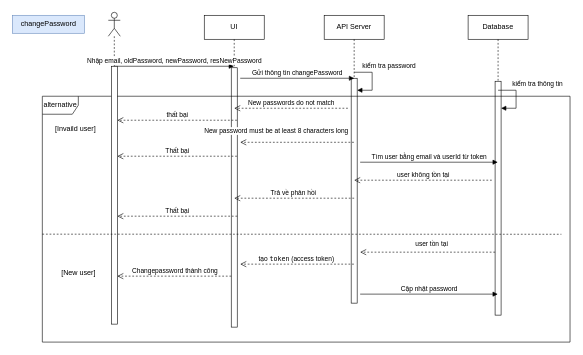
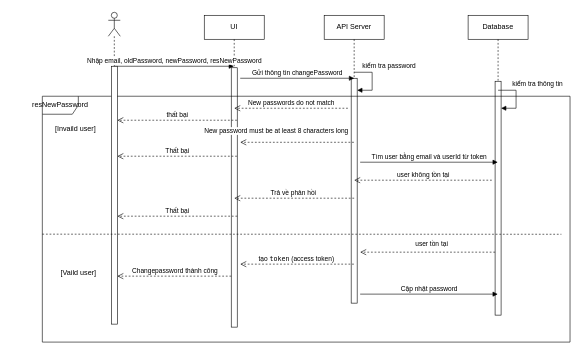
- <mxCell id="2" value="changePassword" style="text;html=1;align=center;verticalAlign=middle;resizable=0;points=[];autosize=1;strokeColor=#6c8ebf;fillColor=#dae8fc;" parent="1" vertex="1"><mxGeometry x="20" y="25" width="120" height="30" as="geometry" /></mxCell>
- <mxCell id="12" value="alternative" style="shape=umlFrame;whiteSpace=wrap;html=1;pointerEvents=0;" parent="1" vertex="1"><mxGeometry x="70" y="160" width="880" height="410" as="geometry" /></mxCell>
+ <mxCell id="12" value="resNewPassword" style="shape=umlFrame;whiteSpace=wrap;html=1;pointerEvents=0;" parent="1" vertex="1"><mxGeometry x="70" y="160" width="880" height="410" as="geometry" /></mxCell>
- <mxCell id="15" value="[New user]" style="text;html=1;align=center;verticalAlign=middle;resizable=0;points=[];autosize=1;strokeColor=none;fillColor=none;" parent="1" vertex="1"><mxGeometry x="90" y="440" width="80" height="30" as="geometry" /></mxCell>
+ <mxCell id="15" value="[Vaild user]" style="text;html=1;align=center;verticalAlign=middle;resizable=0;points=[];autosize=1;strokeColor=none;fillColor=none;" parent="1" vertex="1"><mxGeometry x="90" y="440" width="80" height="30" as="geometry" /></mxCell>
